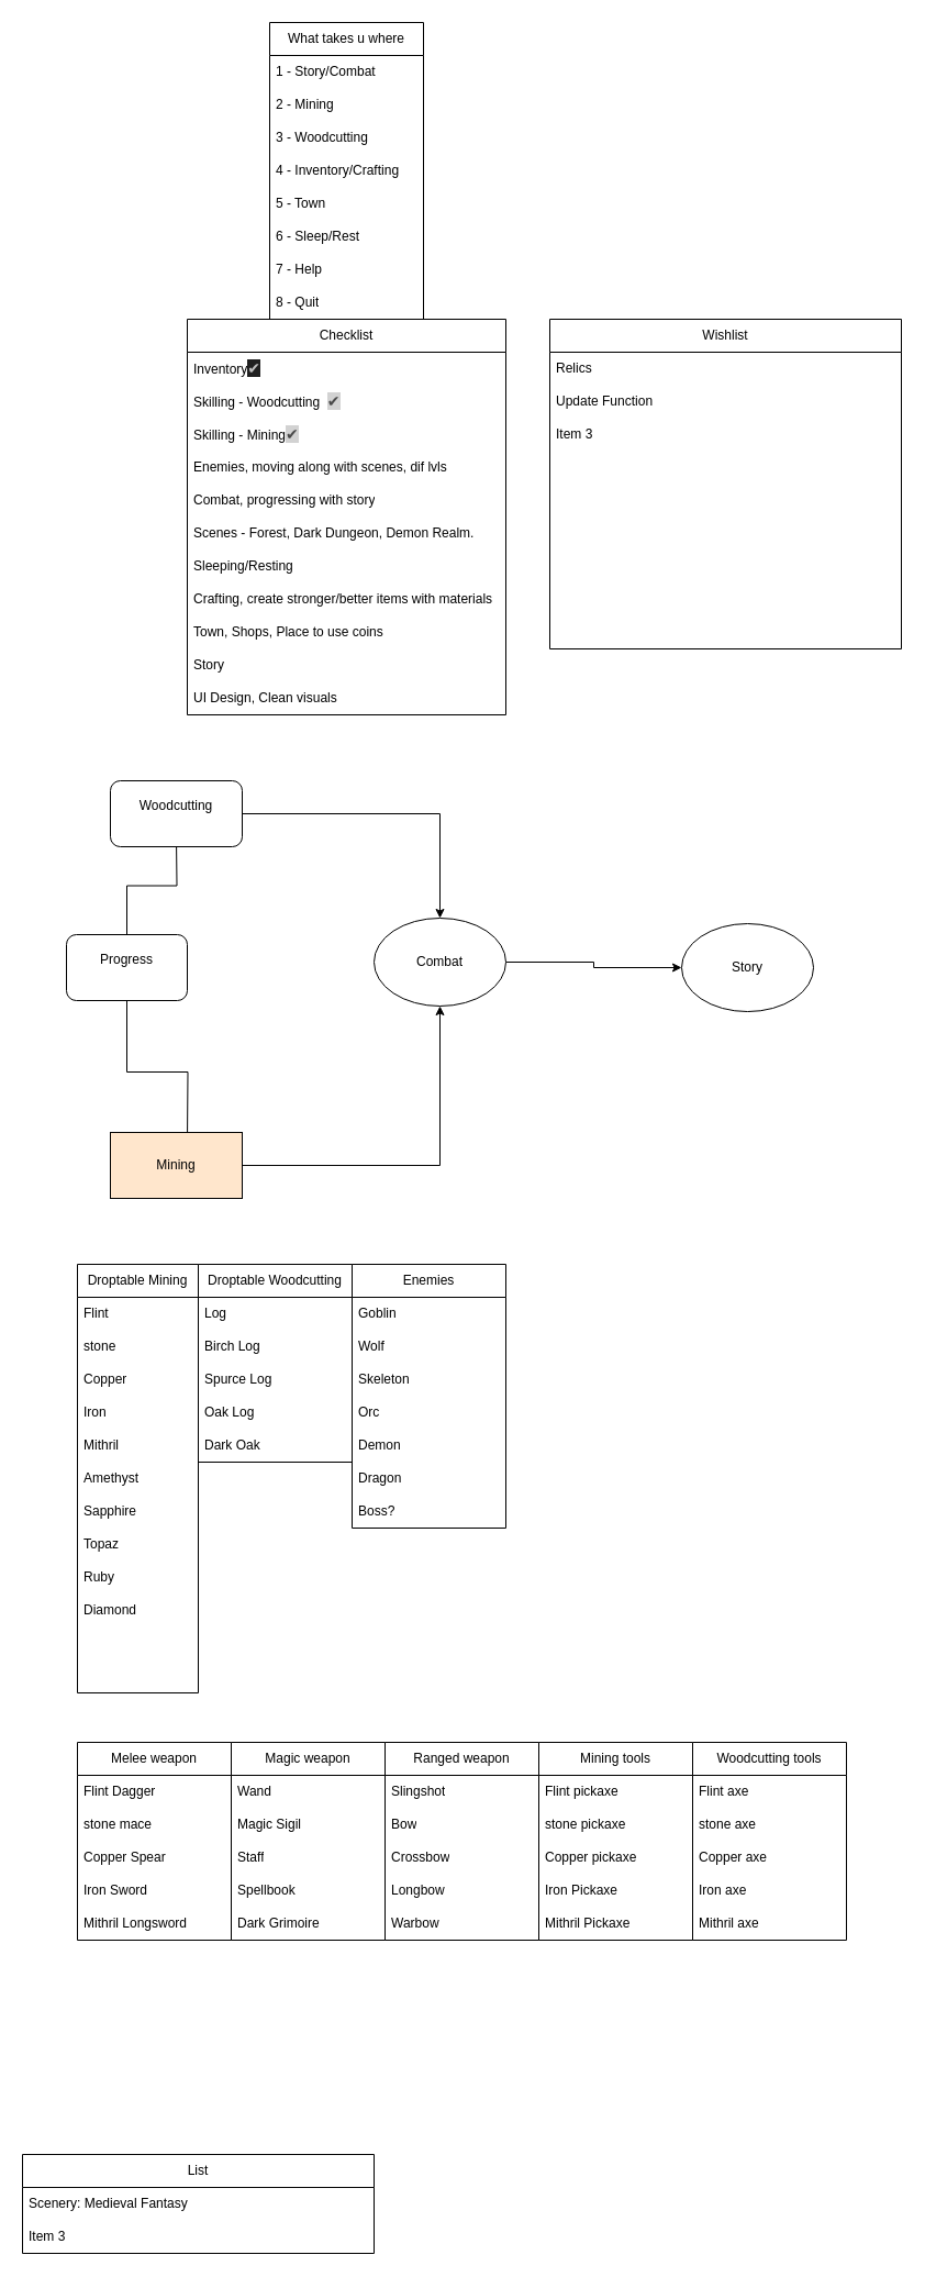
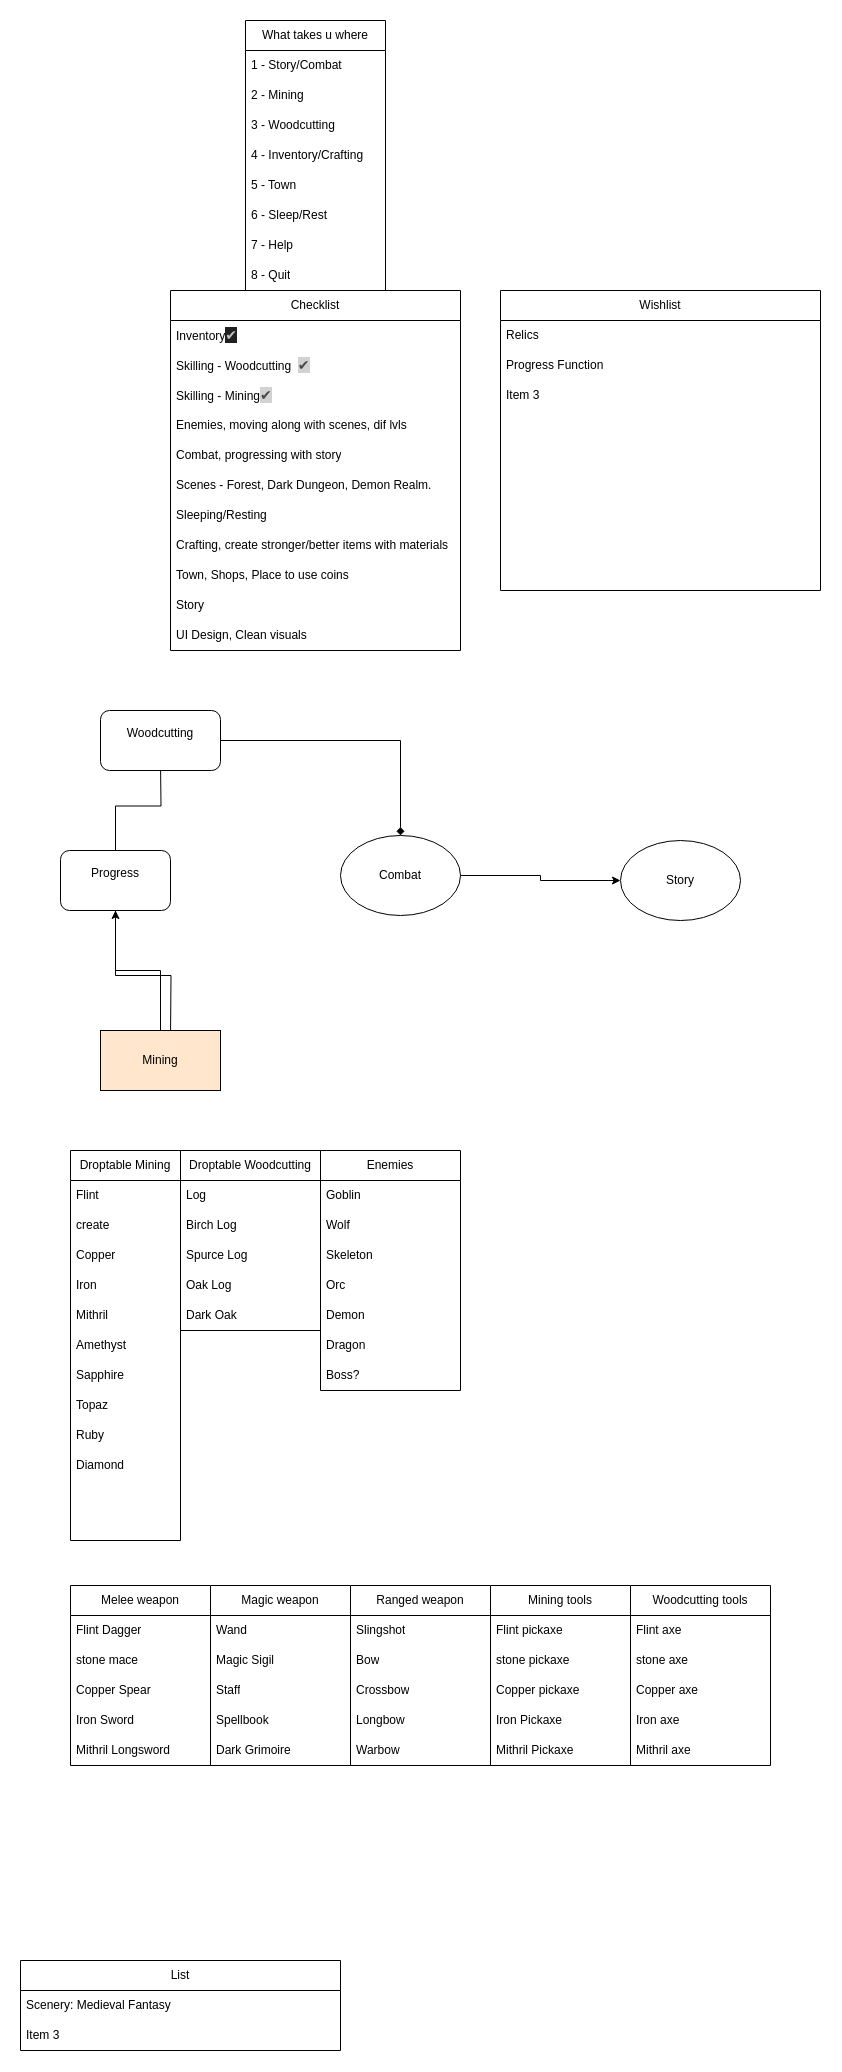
- <mxCell id="87" value="Update Function" style="text;strokeColor=none;fillColor=none;align=left;verticalAlign=middle;spacingLeft=4;spacingRight=4;overflow=hidden;points=[[0,0.5],[1,0.5]];portConstraint=eastwest;rotatable=0;whiteSpace=wrap;html=1;" vertex="1" parent="85"><mxGeometry y="60" width="320" height="30" as="geometry" /></mxCell>
+ <mxCell id="87" value="Progress Function" style="text;strokeColor=none;fillColor=none;align=left;verticalAlign=middle;spacingLeft=4;spacingRight=4;overflow=hidden;points=[[0,0.5],[1,0.5]];portConstraint=eastwest;rotatable=0;whiteSpace=wrap;html=1;" vertex="1" parent="85"><mxGeometry y="60" width="320" height="30" as="geometry" /></mxCell>
- <mxCell id="11" value="" style="edgeStyle=orthogonalEdgeStyle;rounded=0;orthogonalLoop=1;jettySize=auto;html=1;" edge="1" parent="1" source="10" target="13"><mxGeometry relative="1" as="geometry"><mxPoint x="330" y="880" as="targetPoint" /><mxPoint x="220" y="740" as="sourcePoint" /></mxGeometry></mxCell>
+ <mxCell id="11" value="" style="edgeStyle=orthogonalEdgeStyle;rounded=0;orthogonalLoop=1;jettySize=auto;html=1;endArrow=diamond;" edge="1" parent="1" source="10" target="13"><mxGeometry relative="1" as="geometry"><mxPoint x="330" y="880" as="targetPoint" /><mxPoint x="220" y="740" as="sourcePoint" /></mxGeometry></mxCell>
- <mxCell id="8" style="edgeStyle=orthogonalEdgeStyle;rounded=0;orthogonalLoop=1;jettySize=auto;html=1;entryX=0.5;entryY=1;entryDx=0;entryDy=0;" edge="1" parent="1" source="9" target="13"><mxGeometry relative="1" as="geometry"><mxPoint x="330" y="920" as="targetPoint" /></mxGeometry></mxCell>
+ <mxCell id="8" style="edgeStyle=orthogonalEdgeStyle;rounded=0;orthogonalLoop=1;jettySize=auto;html=1;" edge="1" parent="1" source="9" target="7"><mxGeometry relative="1" as="geometry"><mxPoint x="330" y="920" as="targetPoint" /></mxGeometry></mxCell>
- <mxCell id="17" value="stone" style="text;strokeColor=none;fillColor=none;align=left;verticalAlign=middle;spacingLeft=4;spacingRight=4;overflow=hidden;points=[[0,0.5],[1,0.5]];portConstraint=eastwest;rotatable=1;whiteSpace=wrap;html=1;movable=1;resizable=1;deletable=1;editable=1;locked=0;connectable=1;" vertex="1" parent="15"><mxGeometry y="60" width="110" height="30" as="geometry" /></mxCell>
+ <mxCell id="17" value="create" style="text;strokeColor=none;fillColor=none;align=left;verticalAlign=middle;spacingLeft=4;spacingRight=4;overflow=hidden;points=[[0,0.5],[1,0.5]];portConstraint=eastwest;rotatable=1;whiteSpace=wrap;html=1;movable=1;resizable=1;deletable=1;editable=1;locked=0;connectable=1;" vertex="1" parent="15"><mxGeometry y="60" width="110" height="30" as="geometry" /></mxCell>
